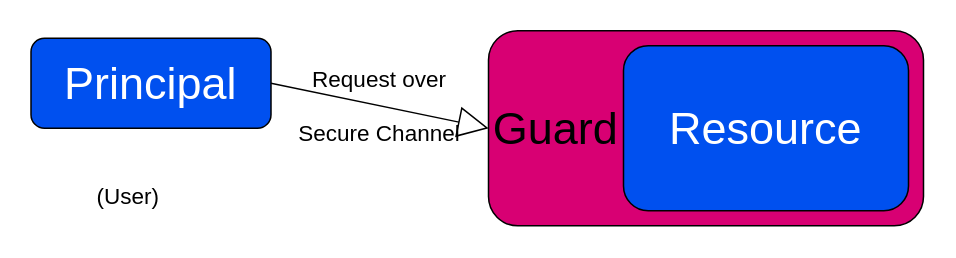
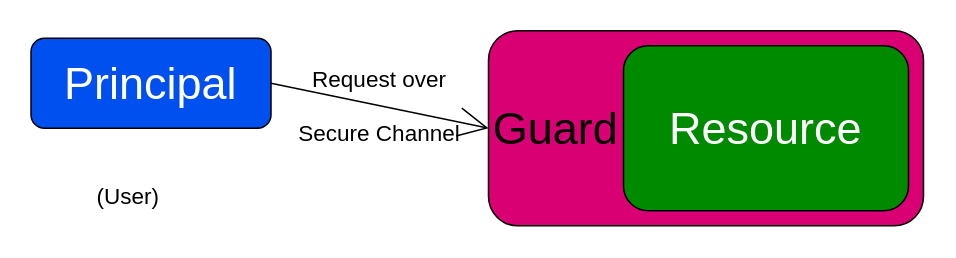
- <mxCell id="2" value="Request over&lt;br&gt;&lt;br&gt;Secure Channel" style="edgeStyle=none;html=1;exitX=1;exitY=0.5;exitDx=0;exitDy=0;entryX=0;entryY=0.5;entryDx=0;entryDy=0;fontSize=15;endArrow=block;endFill=0;endSize=18;labelBackgroundColor=none;" edge="1" parent="1" source="3" target="6"><mxGeometry relative="1" as="geometry"><mxPoint as="offset" /></mxGeometry></mxCell>
+ <mxCell id="2" value="Request over&lt;br&gt;&lt;br&gt;Secure Channel" style="edgeStyle=none;html=1;exitX=1;exitY=0.5;exitDx=0;exitDy=0;entryX=0;entryY=0.5;entryDx=0;entryDy=0;fontSize=15;endArrow=open;endFill=0;endSize=18;labelBackgroundColor=none;" edge="1" parent="1" source="3" target="6"><mxGeometry relative="1" as="geometry"><mxPoint as="offset" /></mxGeometry></mxCell>
- <mxCell id="5" value="Resource" style="rounded=1;whiteSpace=wrap;html=1;fontSize=30;fillColor=#0050ef;fontColor=#ffffff;strokeColor=#000000;" vertex="1" parent="1"><mxGeometry x="415" y="30" width="190" height="110" as="geometry" /></mxCell>
+ <mxCell id="5" value="Resource" style="rounded=1;whiteSpace=wrap;html=1;fontSize=30;fillColor=#008a00;fontColor=#ffffff;strokeColor=#000000;" vertex="1" parent="1"><mxGeometry x="415" y="30" width="190" height="110" as="geometry" /></mxCell>
